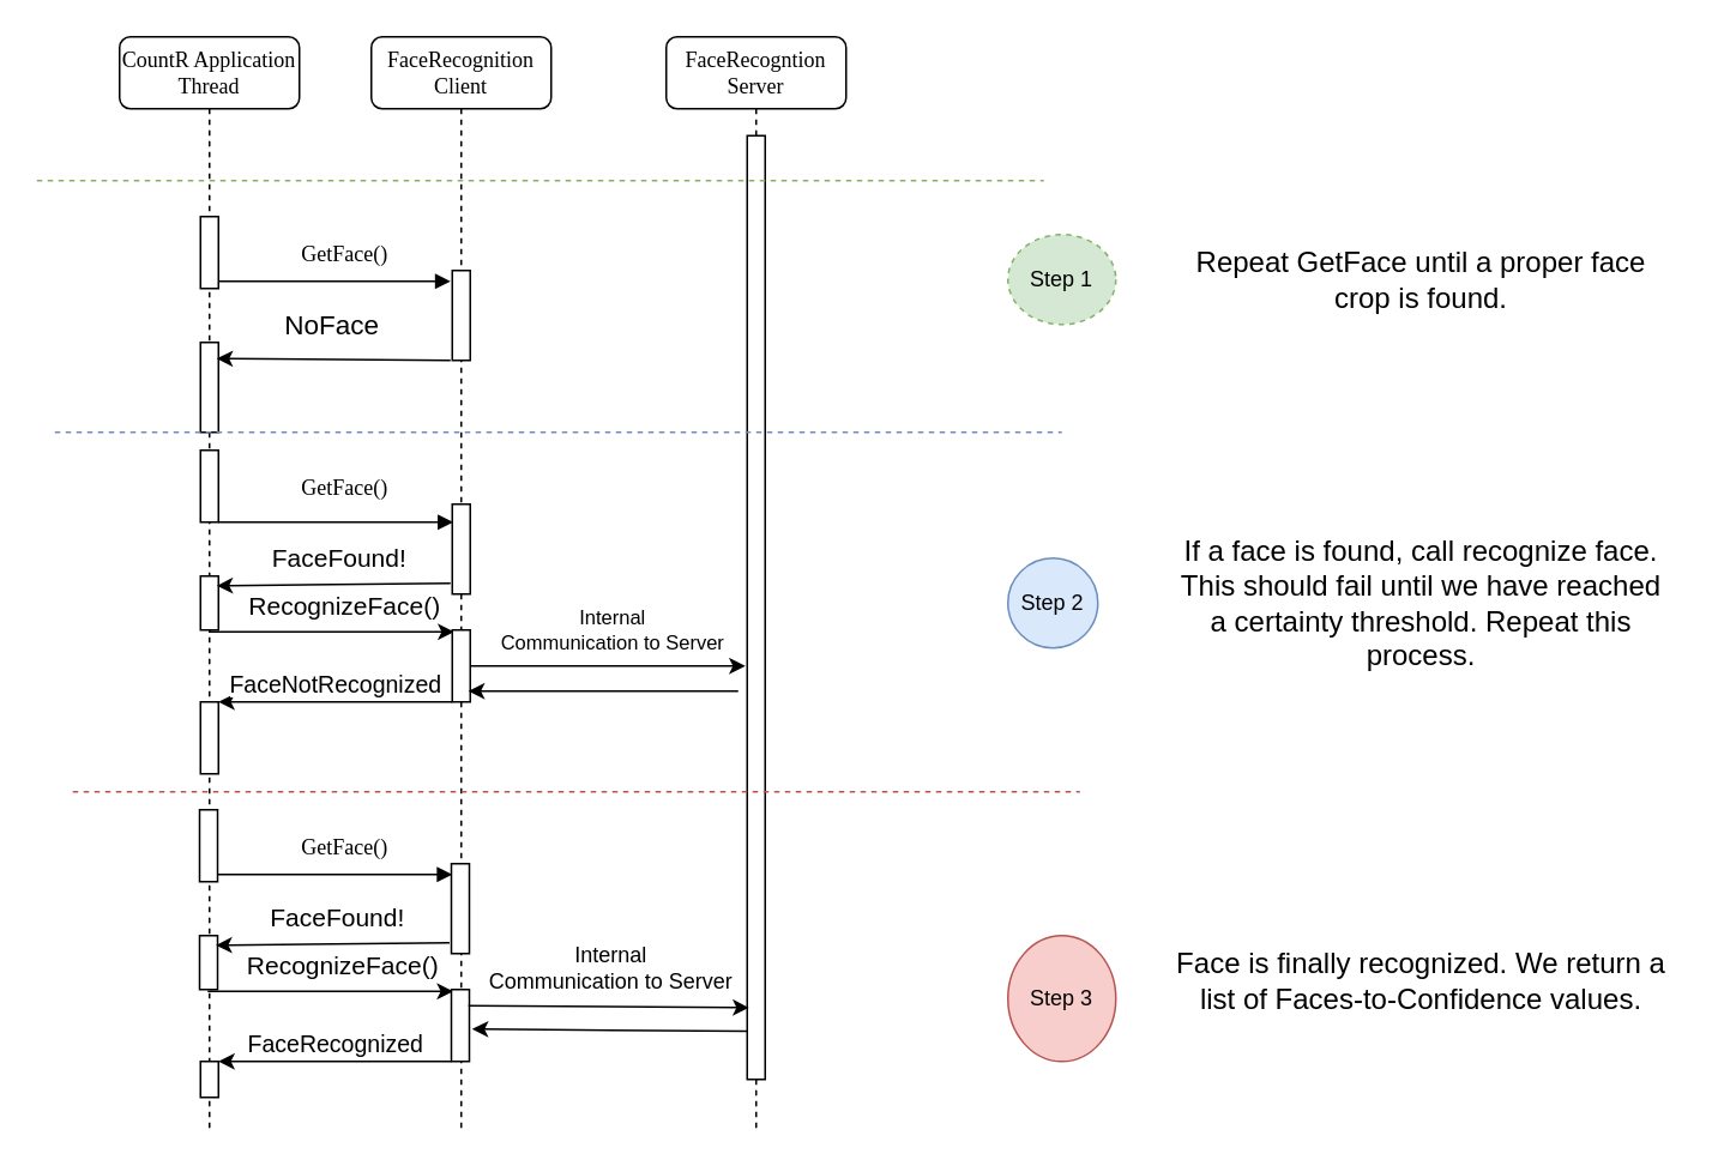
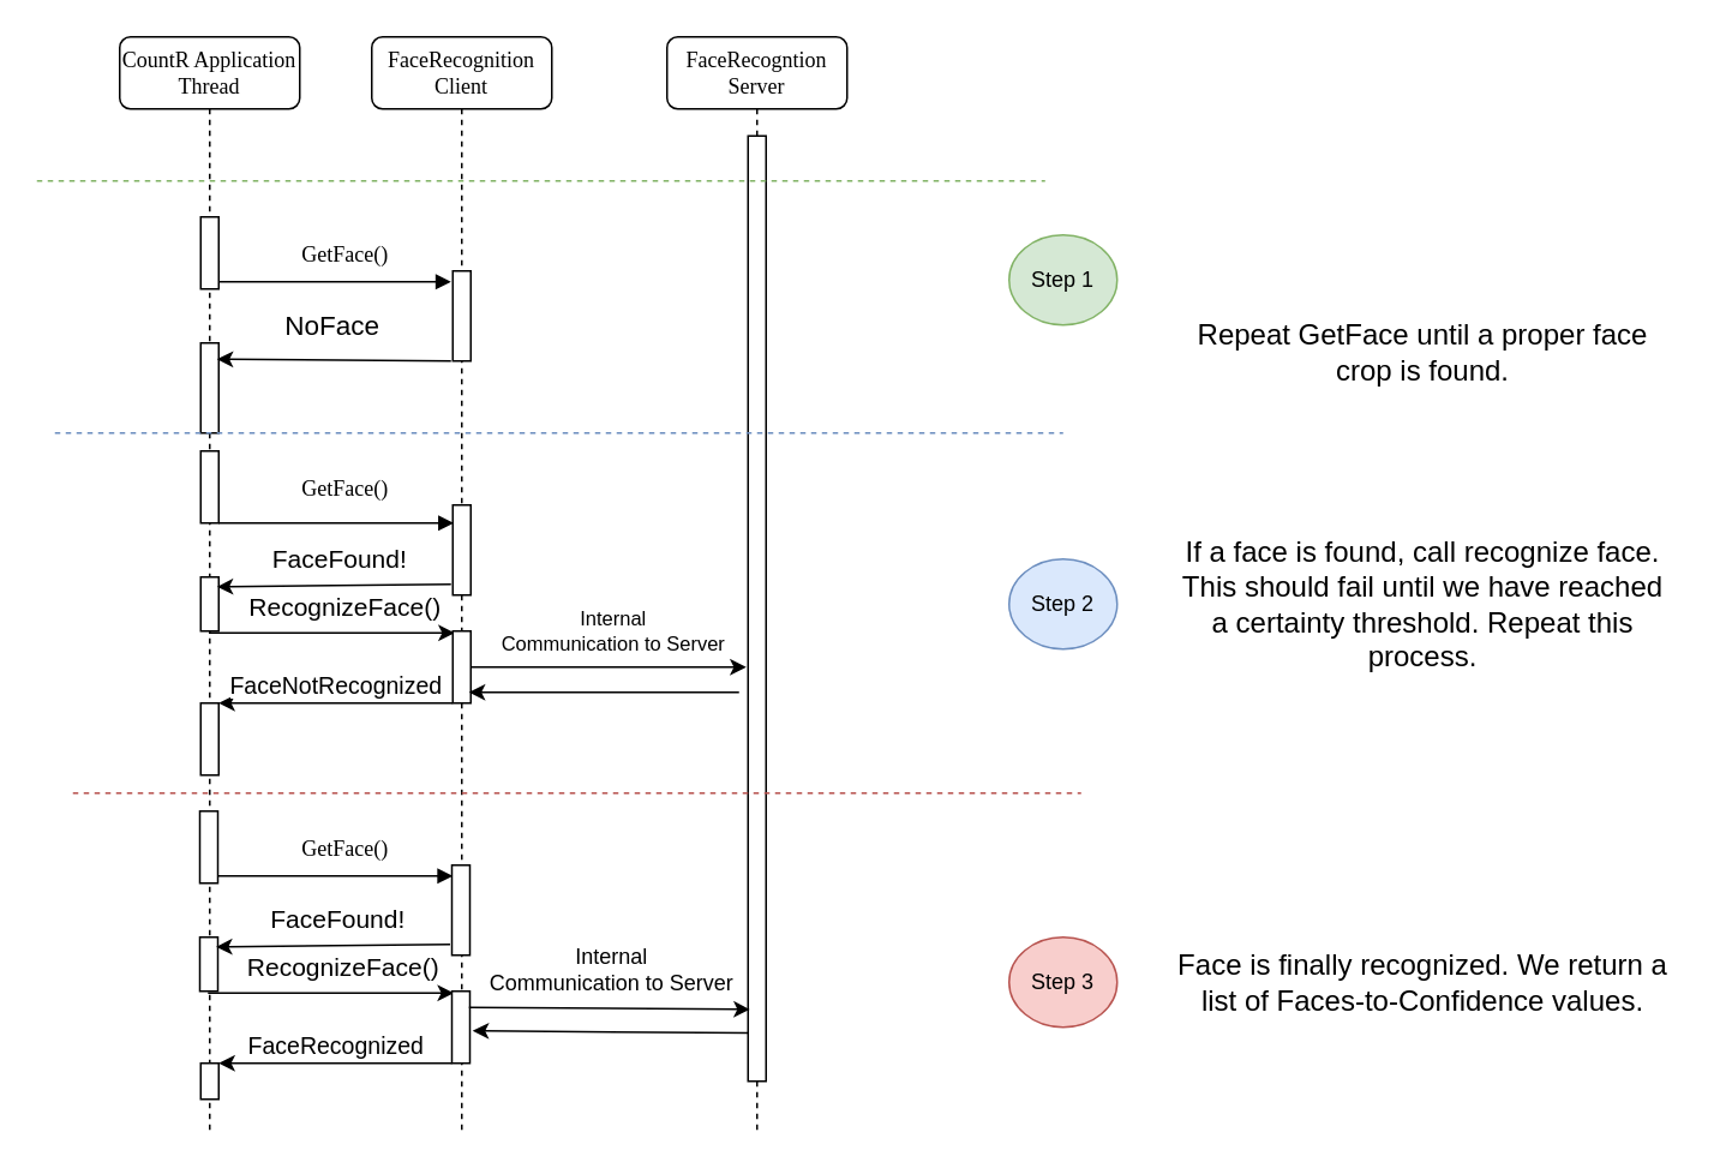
- <mxCell id="22" value="Step 1" style="ellipse;whiteSpace=wrap;html=1;fillColor=#d5e8d4;strokeColor=#82b366;dashed=1;" vertex="1" parent="1"><mxGeometry x="560" y="130" width="60" height="50" as="geometry" /></mxCell>
+ <mxCell id="22" value="Step 1" style="ellipse;whiteSpace=wrap;html=1;fillColor=#d5e8d4;strokeColor=#82b366;" vertex="1" parent="1"><mxGeometry x="560" y="130" width="60" height="50" as="geometry" /></mxCell>
- <mxCell id="23" value="&lt;font style=&quot;font-size: 16px&quot;&gt;Repeat GetFace until a proper face crop is found.&lt;/font&gt;" style="text;html=1;strokeColor=none;fillColor=none;align=center;verticalAlign=middle;whiteSpace=wrap;rounded=0;" vertex="1" parent="1"><mxGeometry x="650" y="130" width="280" height="50" as="geometry" /></mxCell>
+ <mxCell id="23" value="&lt;font style=&quot;font-size: 16px&quot;&gt;Repeat GetFace until a proper face crop is found.&lt;/font&gt;" style="text;html=1;strokeColor=none;fillColor=none;align=center;verticalAlign=middle;whiteSpace=wrap;rounded=0;" vertex="1" parent="1"><mxGeometry x="650" y="170" width="280" height="50" as="geometry" /></mxCell>
- <mxCell id="27" value="Step 2" style="ellipse;whiteSpace=wrap;html=1;fillColor=#dae8fc;strokeColor=#6c8ebf;" vertex="1" parent="1"><mxGeometry x="560" y="310" width="50" height="50" as="geometry" /></mxCell>
+ <mxCell id="27" value="Step 2" style="ellipse;whiteSpace=wrap;html=1;fillColor=#dae8fc;strokeColor=#6c8ebf;" vertex="1" parent="1"><mxGeometry x="560" y="310" width="60" height="50" as="geometry" /></mxCell>
- <mxCell id="43" value="Step 3" style="ellipse;whiteSpace=wrap;html=1;fillColor=#f8cecc;strokeColor=#b85450;" vertex="1" parent="1"><mxGeometry x="560" y="520" width="60" height="70" as="geometry" /></mxCell>
+ <mxCell id="43" value="Step 3" style="ellipse;whiteSpace=wrap;html=1;fillColor=#f8cecc;strokeColor=#b85450;" vertex="1" parent="1"><mxGeometry x="560" y="520" width="60" height="50" as="geometry" /></mxCell>
